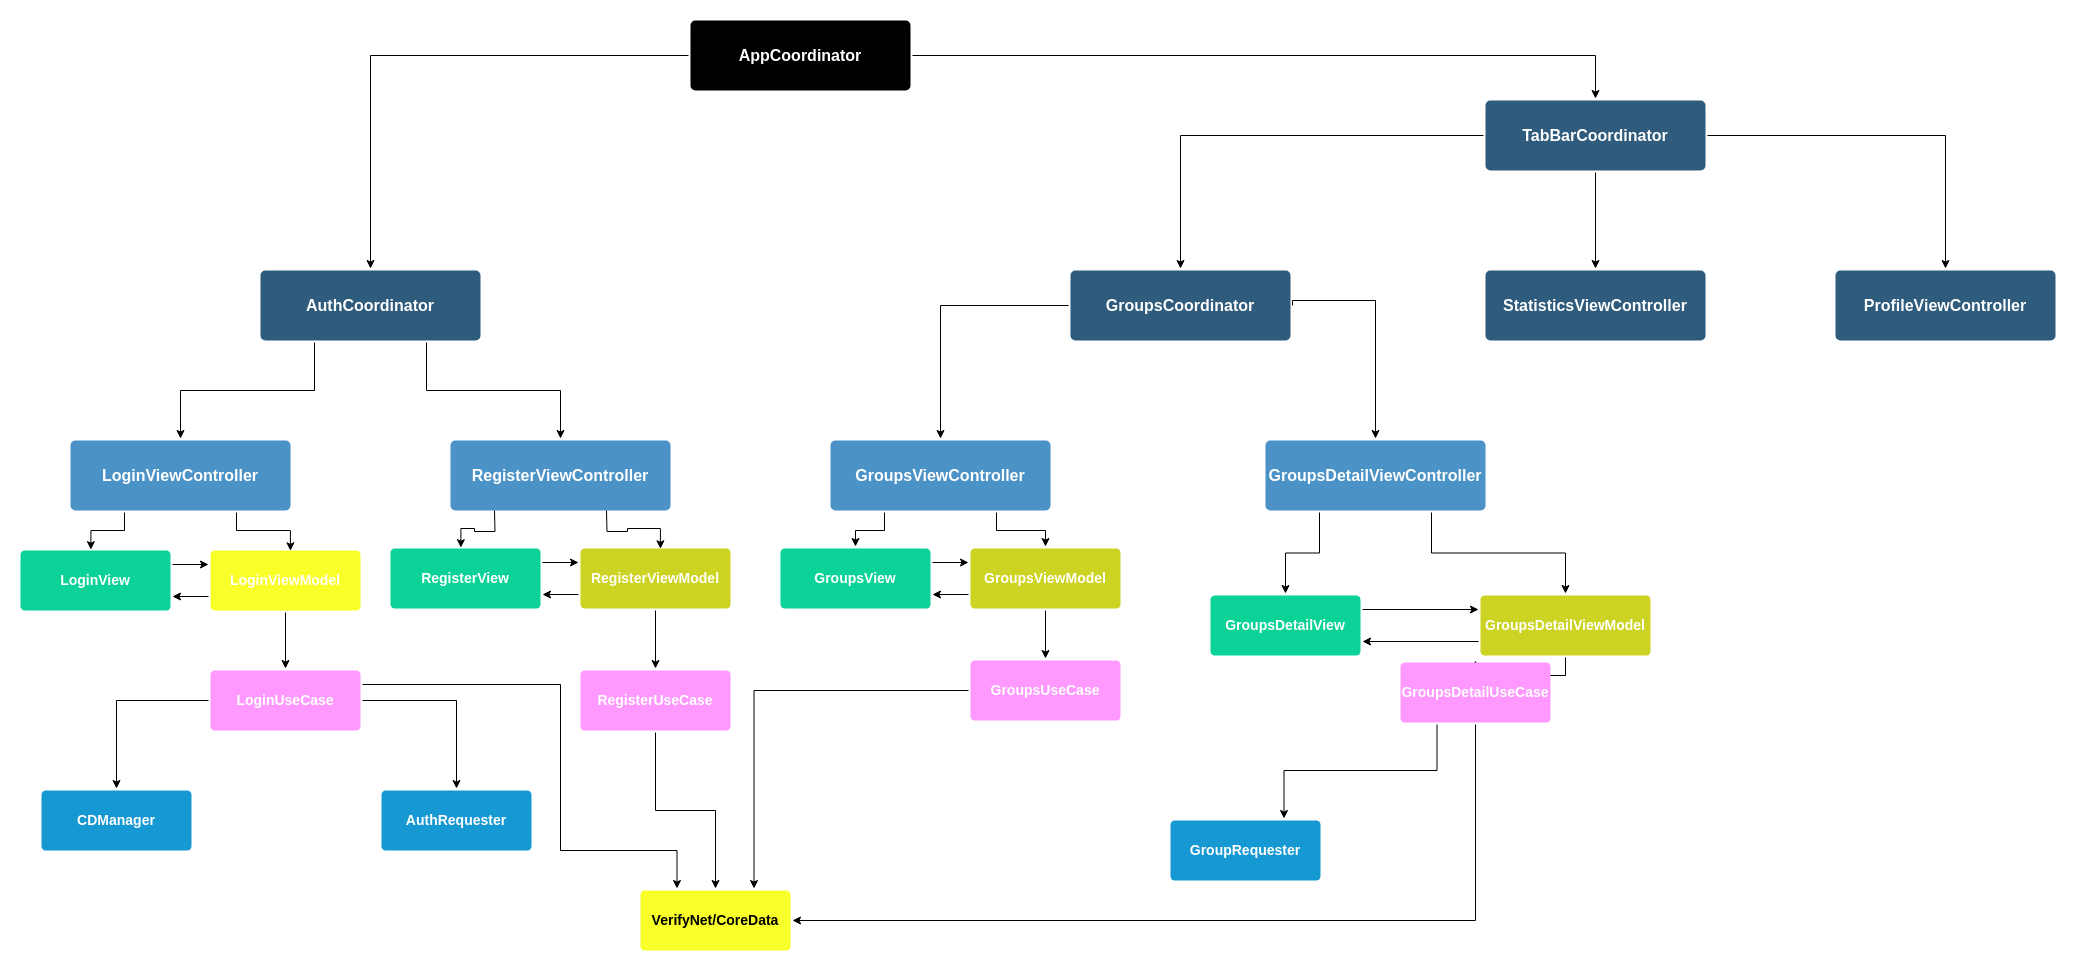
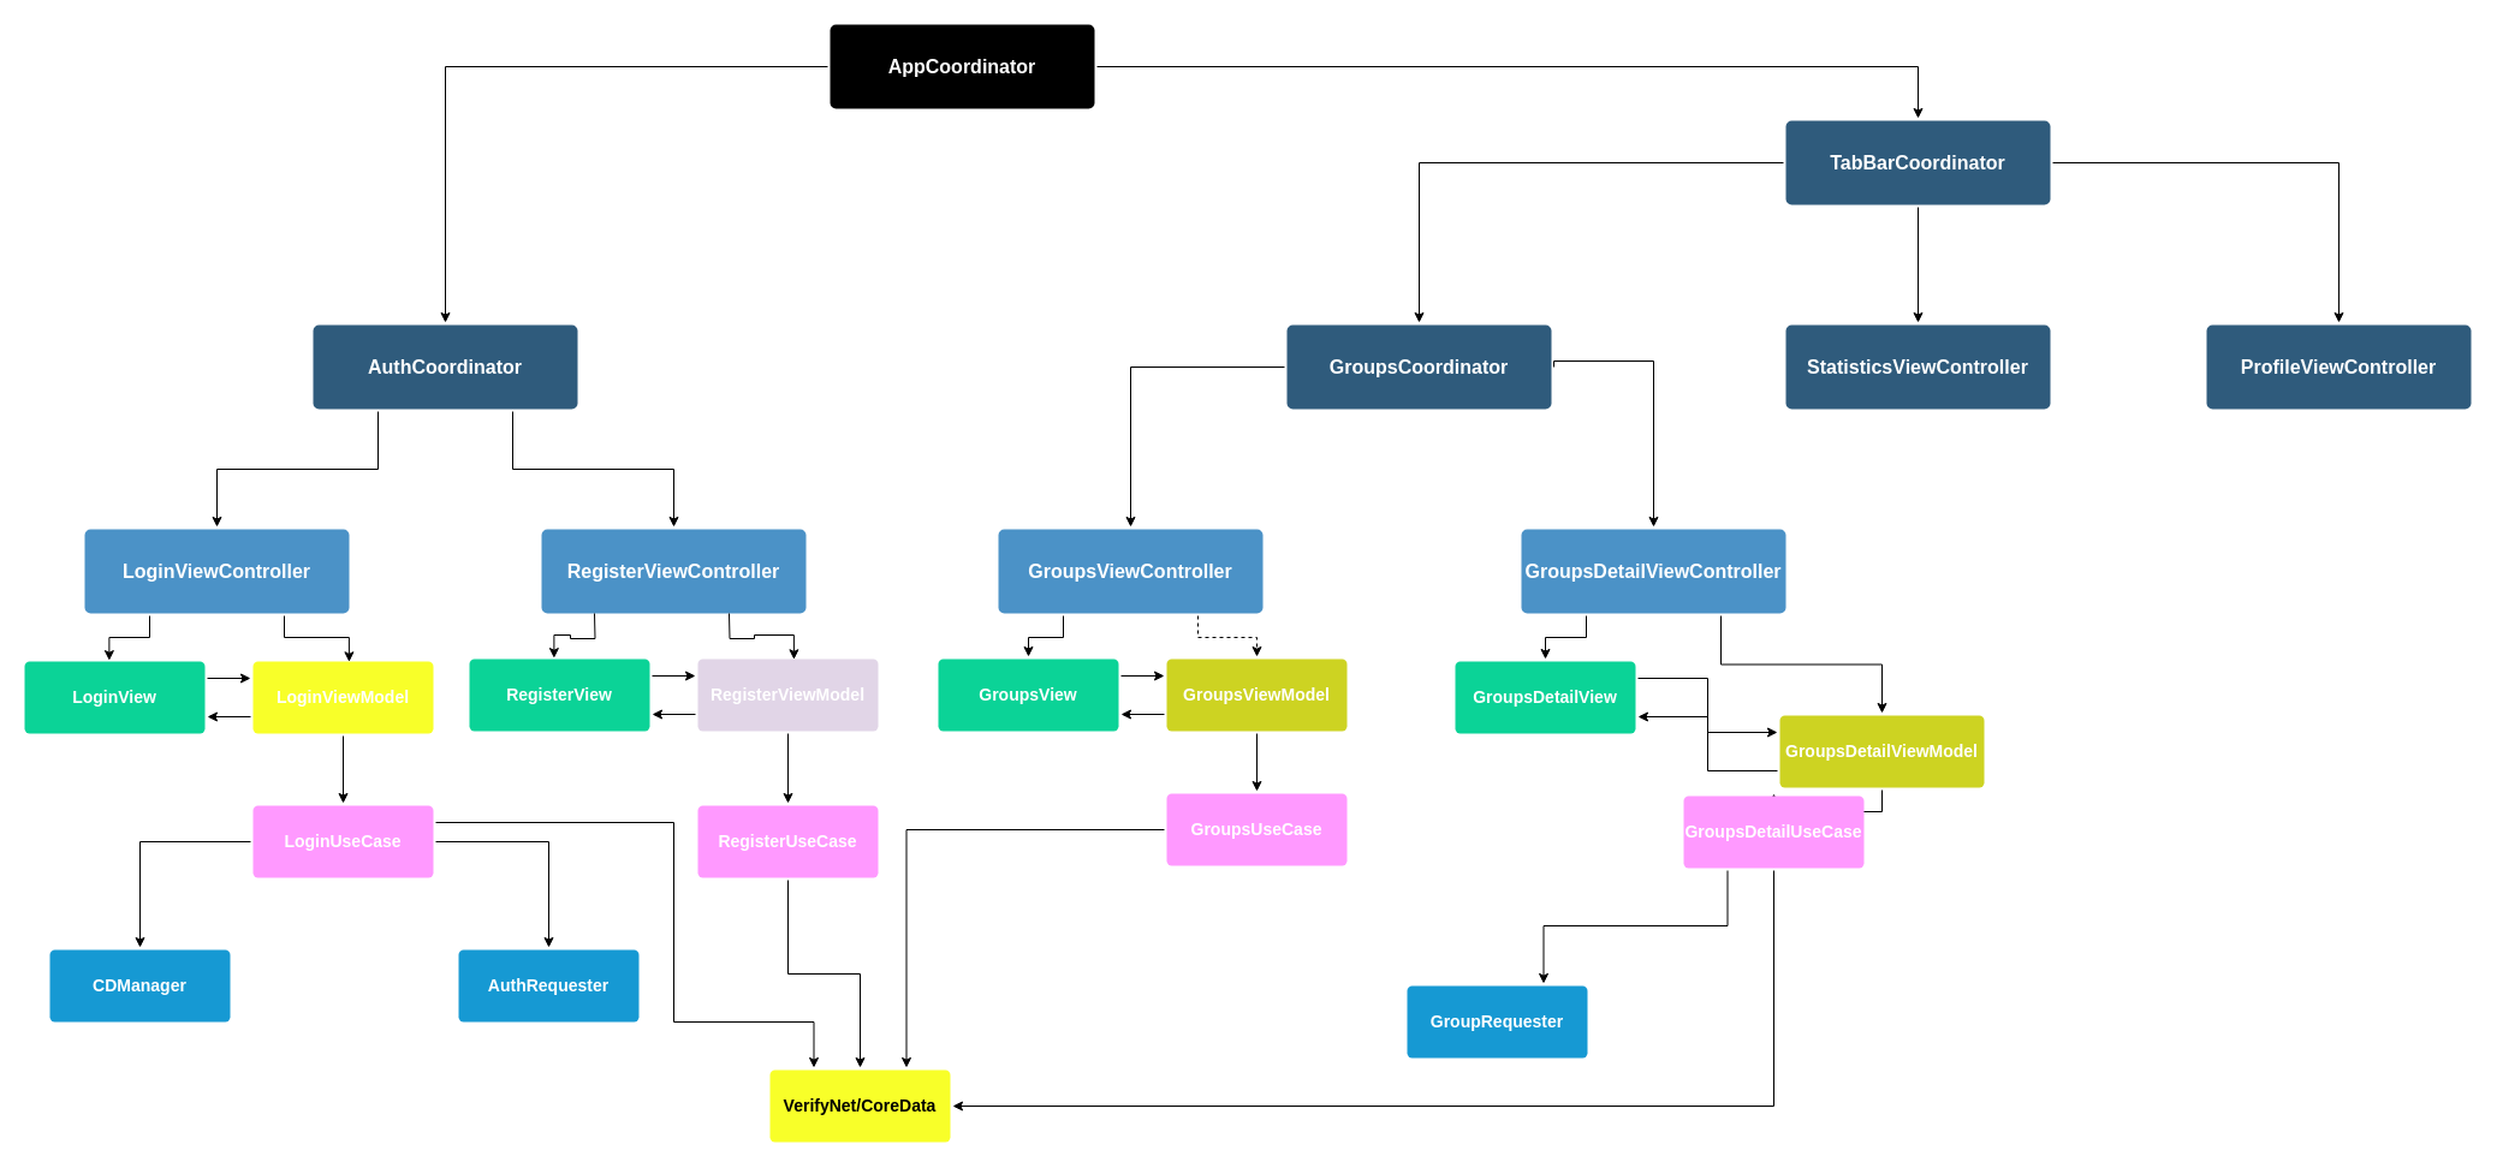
- <mxCell id="47" style="edgeStyle=orthogonalEdgeStyle;rounded=0;orthogonalLoop=1;jettySize=auto;html=1;exitX=0.75;exitY=1;exitDx=0;exitDy=0;" edge="1" parent="1" source="48" target="45"><mxGeometry relative="1" as="geometry" /></mxCell>
+ <mxCell id="47" style="edgeStyle=orthogonalEdgeStyle;rounded=0;orthogonalLoop=1;jettySize=auto;html=1;exitX=0.75;exitY=1;exitDx=0;exitDy=0;dashed=1;" edge="1" parent="1" source="48" target="45"><mxGeometry relative="1" as="geometry" /></mxCell>
- <mxCell id="25" value="&lt;div&gt;RegisterViewModel&lt;/div&gt;" style="rounded=1;whiteSpace=wrap;html=1;shadow=0;labelBackgroundColor=none;strokeColor=none;strokeWidth=3;fillColor=#CDD322;fontFamily=Helvetica;fontSize=14;fontColor=#FFFFFF;align=center;spacing=5;fontStyle=1;arcSize=7;perimeterSpacing=2;" vertex="1" parent="1"><mxGeometry x="580" y="548" width="150" height="60" as="geometry" /></mxCell>
+ <mxCell id="25" value="&lt;div&gt;RegisterViewModel&lt;/div&gt;" style="rounded=1;whiteSpace=wrap;html=1;shadow=0;labelBackgroundColor=none;strokeColor=none;strokeWidth=3;fillColor=#e1d5e7;fontFamily=Helvetica;fontSize=14;fontColor=#FFFFFF;align=center;spacing=5;fontStyle=1;arcSize=7;perimeterSpacing=2;" vertex="1" parent="1"><mxGeometry x="580" y="548" width="150" height="60" as="geometry" /></mxCell>
- <mxCell id="56" value="GroupsDetailView" style="rounded=1;whiteSpace=wrap;html=1;shadow=0;labelBackgroundColor=none;strokeColor=none;strokeWidth=3;fillColor=#0BD397;fontFamily=Helvetica;fontSize=14;fontColor=#FFFFFF;align=center;spacing=5;fontStyle=1;arcSize=7;perimeterSpacing=2;" vertex="1" parent="1"><mxGeometry x="1210" y="595" width="150" height="60" as="geometry" /></mxCell>
+ <mxCell id="56" value="GroupsDetailView" style="rounded=1;whiteSpace=wrap;html=1;shadow=0;labelBackgroundColor=none;strokeColor=none;strokeWidth=3;fillColor=#0BD397;fontFamily=Helvetica;fontSize=14;fontColor=#FFFFFF;align=center;spacing=5;fontStyle=1;arcSize=7;perimeterSpacing=2;" vertex="1" parent="1"><mxGeometry x="1210" y="550" width="150" height="60" as="geometry" /></mxCell>
